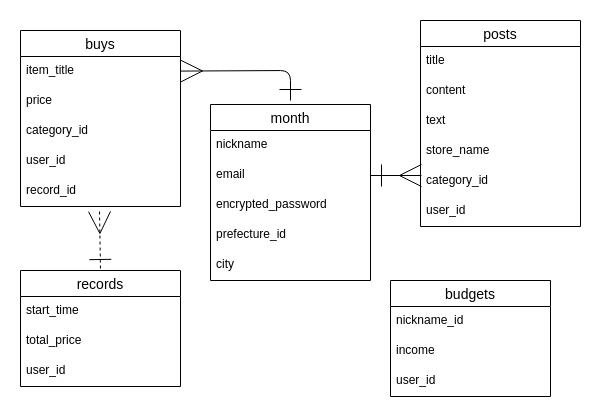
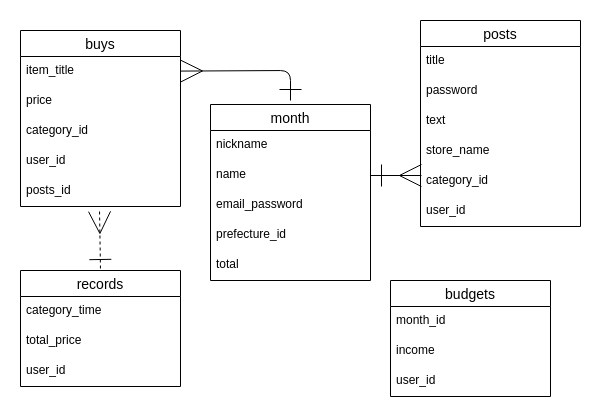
- <mxCell id="10" value="content" style="text;strokeColor=none;fillColor=none;spacingLeft=4;spacingRight=4;overflow=hidden;rotatable=0;points=[[0,0.5],[1,0.5]];portConstraint=eastwest;fontSize=12;" parent="8" vertex="1"><mxGeometry y="56" width="160" height="30" as="geometry" /></mxCell>
+ <mxCell id="10" value="password" style="text;strokeColor=none;fillColor=none;spacingLeft=4;spacingRight=4;overflow=hidden;rotatable=0;points=[[0,0.5],[1,0.5]];portConstraint=eastwest;fontSize=12;" parent="8" vertex="1"><mxGeometry y="56" width="160" height="30" as="geometry" /></mxCell>
- <mxCell id="4" value="email" style="text;strokeColor=none;fillColor=none;spacingLeft=4;spacingRight=4;overflow=hidden;rotatable=0;points=[[0,0.5],[1,0.5]];portConstraint=eastwest;fontSize=12;" parent="2" vertex="1"><mxGeometry y="56" width="160" height="30" as="geometry" /></mxCell>
+ <mxCell id="4" value="name" style="text;strokeColor=none;fillColor=none;spacingLeft=4;spacingRight=4;overflow=hidden;rotatable=0;points=[[0,0.5],[1,0.5]];portConstraint=eastwest;fontSize=12;" parent="2" vertex="1"><mxGeometry y="56" width="160" height="30" as="geometry" /></mxCell>
- <mxCell id="25" value="record_id" style="text;strokeColor=none;fillColor=none;spacingLeft=4;spacingRight=4;overflow=hidden;rotatable=0;points=[[0,0.5],[1,0.5]];portConstraint=eastwest;fontSize=12;" parent="20" vertex="1"><mxGeometry y="146" width="160" height="30" as="geometry" /></mxCell>
+ <mxCell id="25" value="posts_id" style="text;strokeColor=none;fillColor=none;spacingLeft=4;spacingRight=4;overflow=hidden;rotatable=0;points=[[0,0.5],[1,0.5]];portConstraint=eastwest;fontSize=12;" parent="20" vertex="1"><mxGeometry y="146" width="160" height="30" as="geometry" /></mxCell>
- <mxCell id="5" value="encrypted_password" style="text;strokeColor=none;fillColor=none;spacingLeft=4;spacingRight=4;overflow=hidden;rotatable=0;points=[[0,0.5],[1,0.5]];portConstraint=eastwest;fontSize=12;" parent="2" vertex="1"><mxGeometry y="86" width="160" height="30" as="geometry" /></mxCell>
+ <mxCell id="5" value="email_password" style="text;strokeColor=none;fillColor=none;spacingLeft=4;spacingRight=4;overflow=hidden;rotatable=0;points=[[0,0.5],[1,0.5]];portConstraint=eastwest;fontSize=12;" parent="2" vertex="1"><mxGeometry y="86" width="160" height="30" as="geometry" /></mxCell>
- <mxCell id="7" value="city" style="text;strokeColor=none;fillColor=none;spacingLeft=4;spacingRight=4;overflow=hidden;rotatable=0;points=[[0,0.5],[1,0.5]];portConstraint=eastwest;fontSize=12;" parent="2" vertex="1"><mxGeometry y="146" width="160" height="30" as="geometry" /></mxCell>
+ <mxCell id="7" value="total" style="text;strokeColor=none;fillColor=none;spacingLeft=4;spacingRight=4;overflow=hidden;rotatable=0;points=[[0,0.5],[1,0.5]];portConstraint=eastwest;fontSize=12;" parent="2" vertex="1"><mxGeometry y="146" width="160" height="30" as="geometry" /></mxCell>
- <mxCell id="17" value="start_time" style="text;strokeColor=none;fillColor=none;spacingLeft=4;spacingRight=4;overflow=hidden;rotatable=0;points=[[0,0.5],[1,0.5]];portConstraint=eastwest;fontSize=12;" parent="16" vertex="1"><mxGeometry y="26" width="160" height="30" as="geometry" /></mxCell>
+ <mxCell id="17" value="category_time" style="text;strokeColor=none;fillColor=none;spacingLeft=4;spacingRight=4;overflow=hidden;rotatable=0;points=[[0,0.5],[1,0.5]];portConstraint=eastwest;fontSize=12;" parent="16" vertex="1"><mxGeometry y="26" width="160" height="30" as="geometry" /></mxCell>
- <mxCell id="27" value="nickname_id" style="text;strokeColor=none;fillColor=none;spacingLeft=4;spacingRight=4;overflow=hidden;rotatable=0;points=[[0,0.5],[1,0.5]];portConstraint=eastwest;fontSize=12;" parent="26" vertex="1"><mxGeometry y="26" width="160" height="30" as="geometry" /></mxCell>
+ <mxCell id="27" value="month_id" style="text;strokeColor=none;fillColor=none;spacingLeft=4;spacingRight=4;overflow=hidden;rotatable=0;points=[[0,0.5],[1,0.5]];portConstraint=eastwest;fontSize=12;" parent="26" vertex="1"><mxGeometry y="26" width="160" height="30" as="geometry" /></mxCell>
